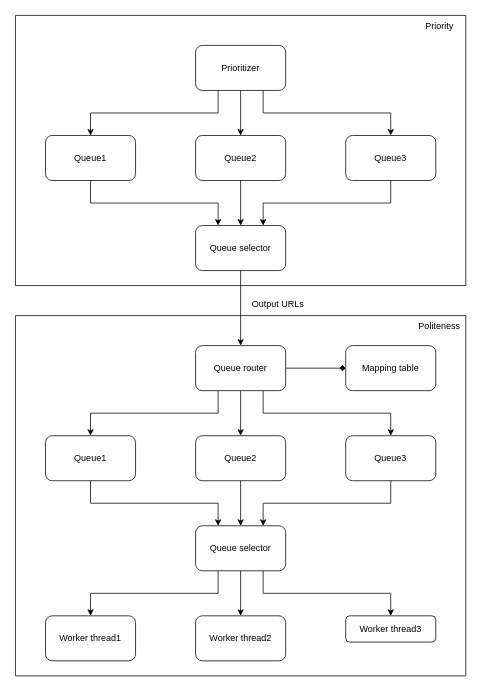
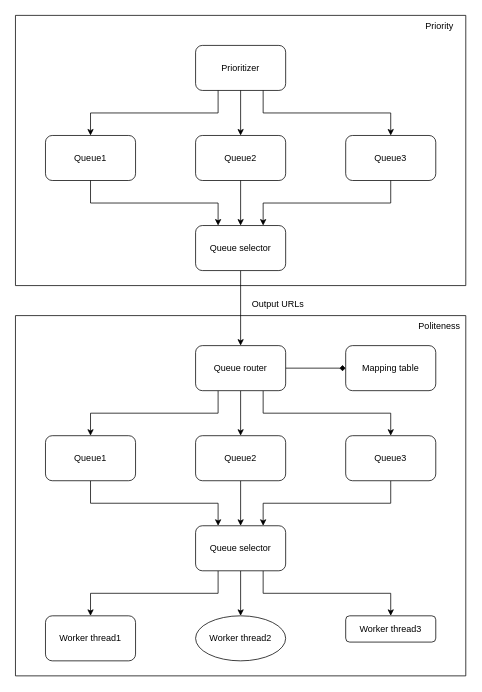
- <mxCell id="18" value="Worker thread2" style="rounded=1;whiteSpace=wrap;html=1;" vertex="1" parent="1"><mxGeometry x="260" y="820" width="120" height="60" as="geometry" /></mxCell>
+ <mxCell id="18" value="Worker thread2" style="ellipse;whiteSpace=wrap;html=1;" vertex="1" parent="1"><mxGeometry x="260" y="820" width="120" height="60" as="geometry" /></mxCell>
